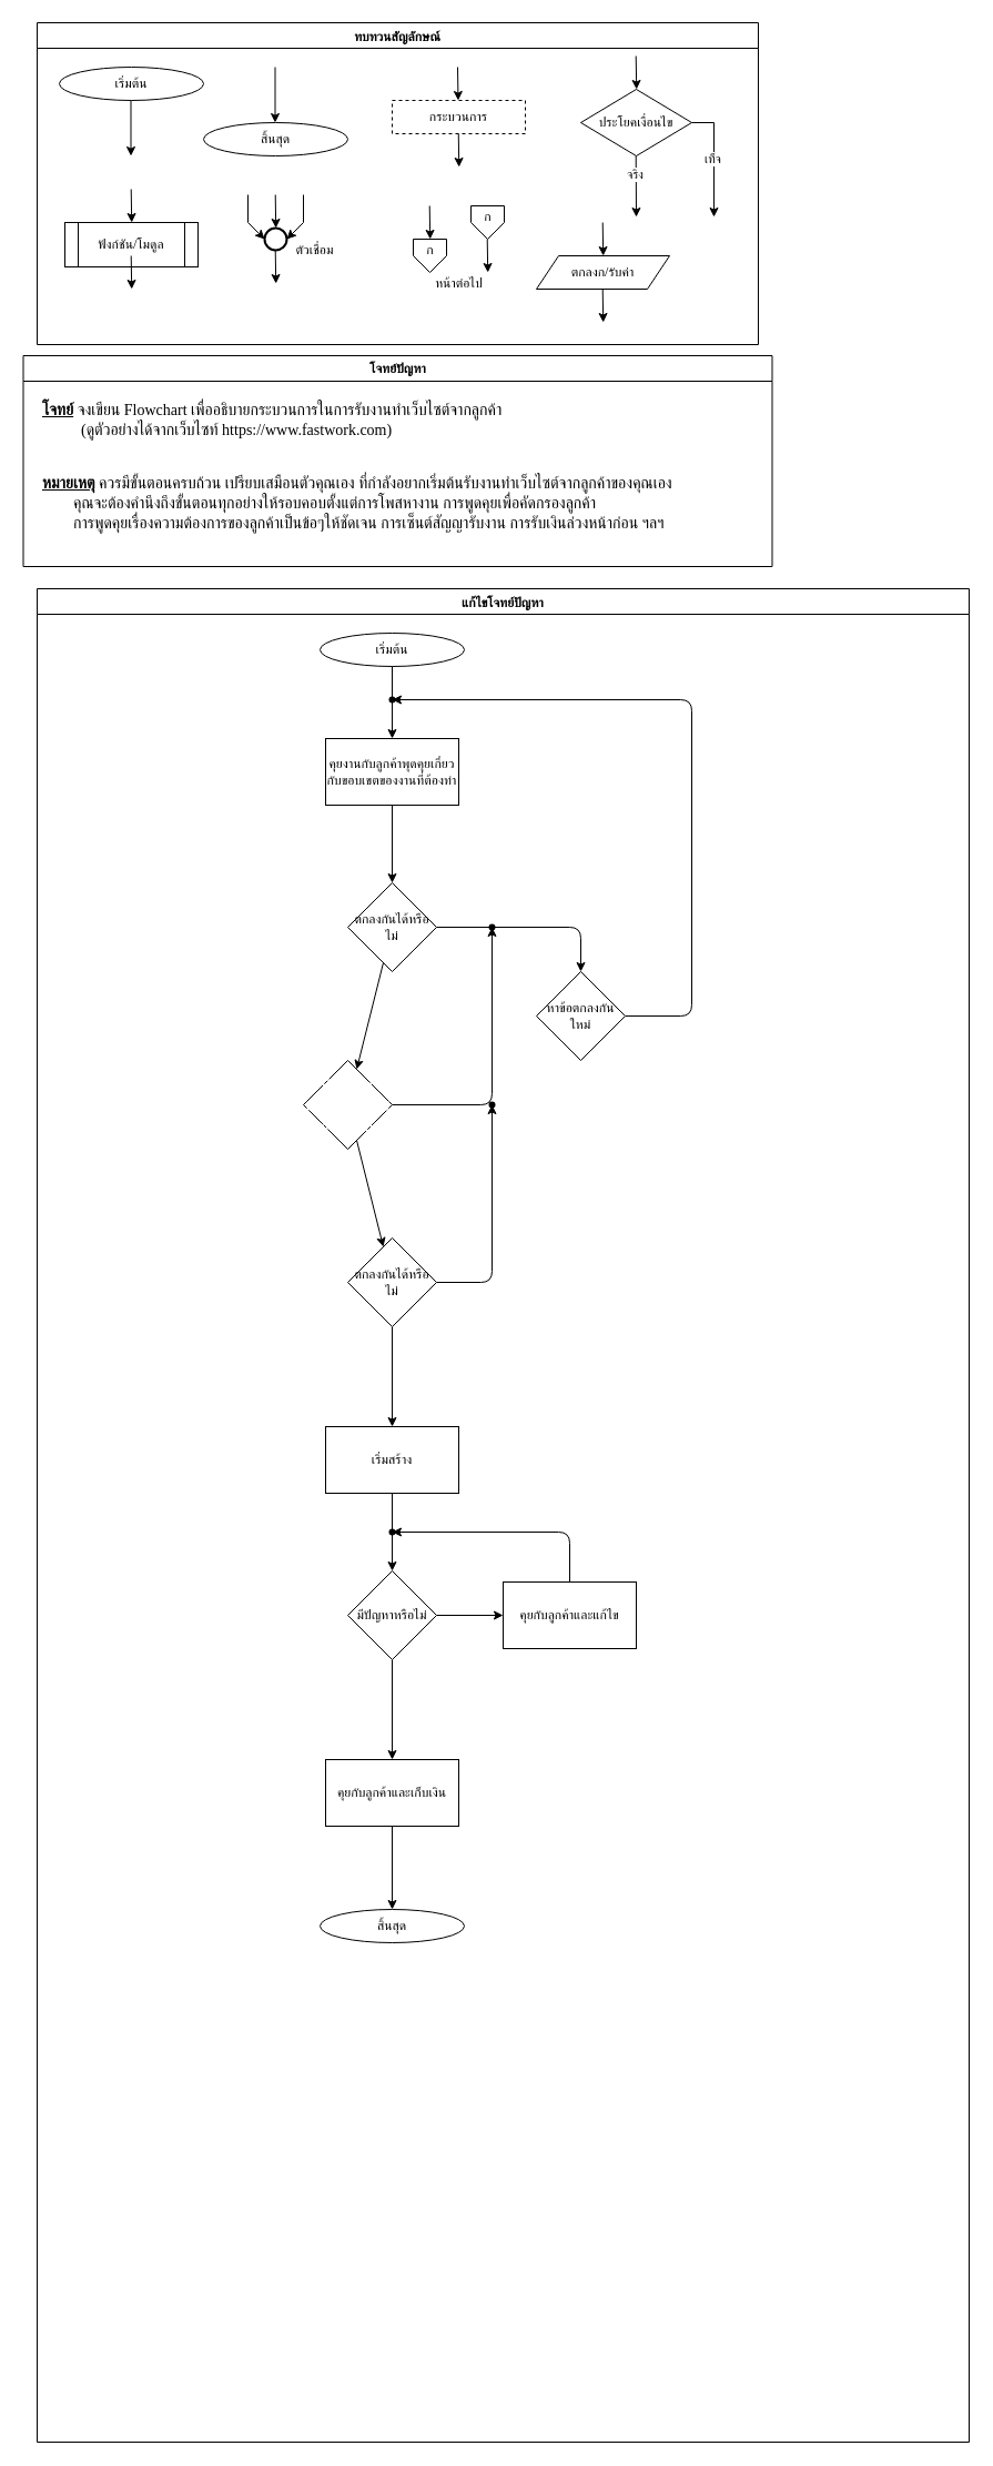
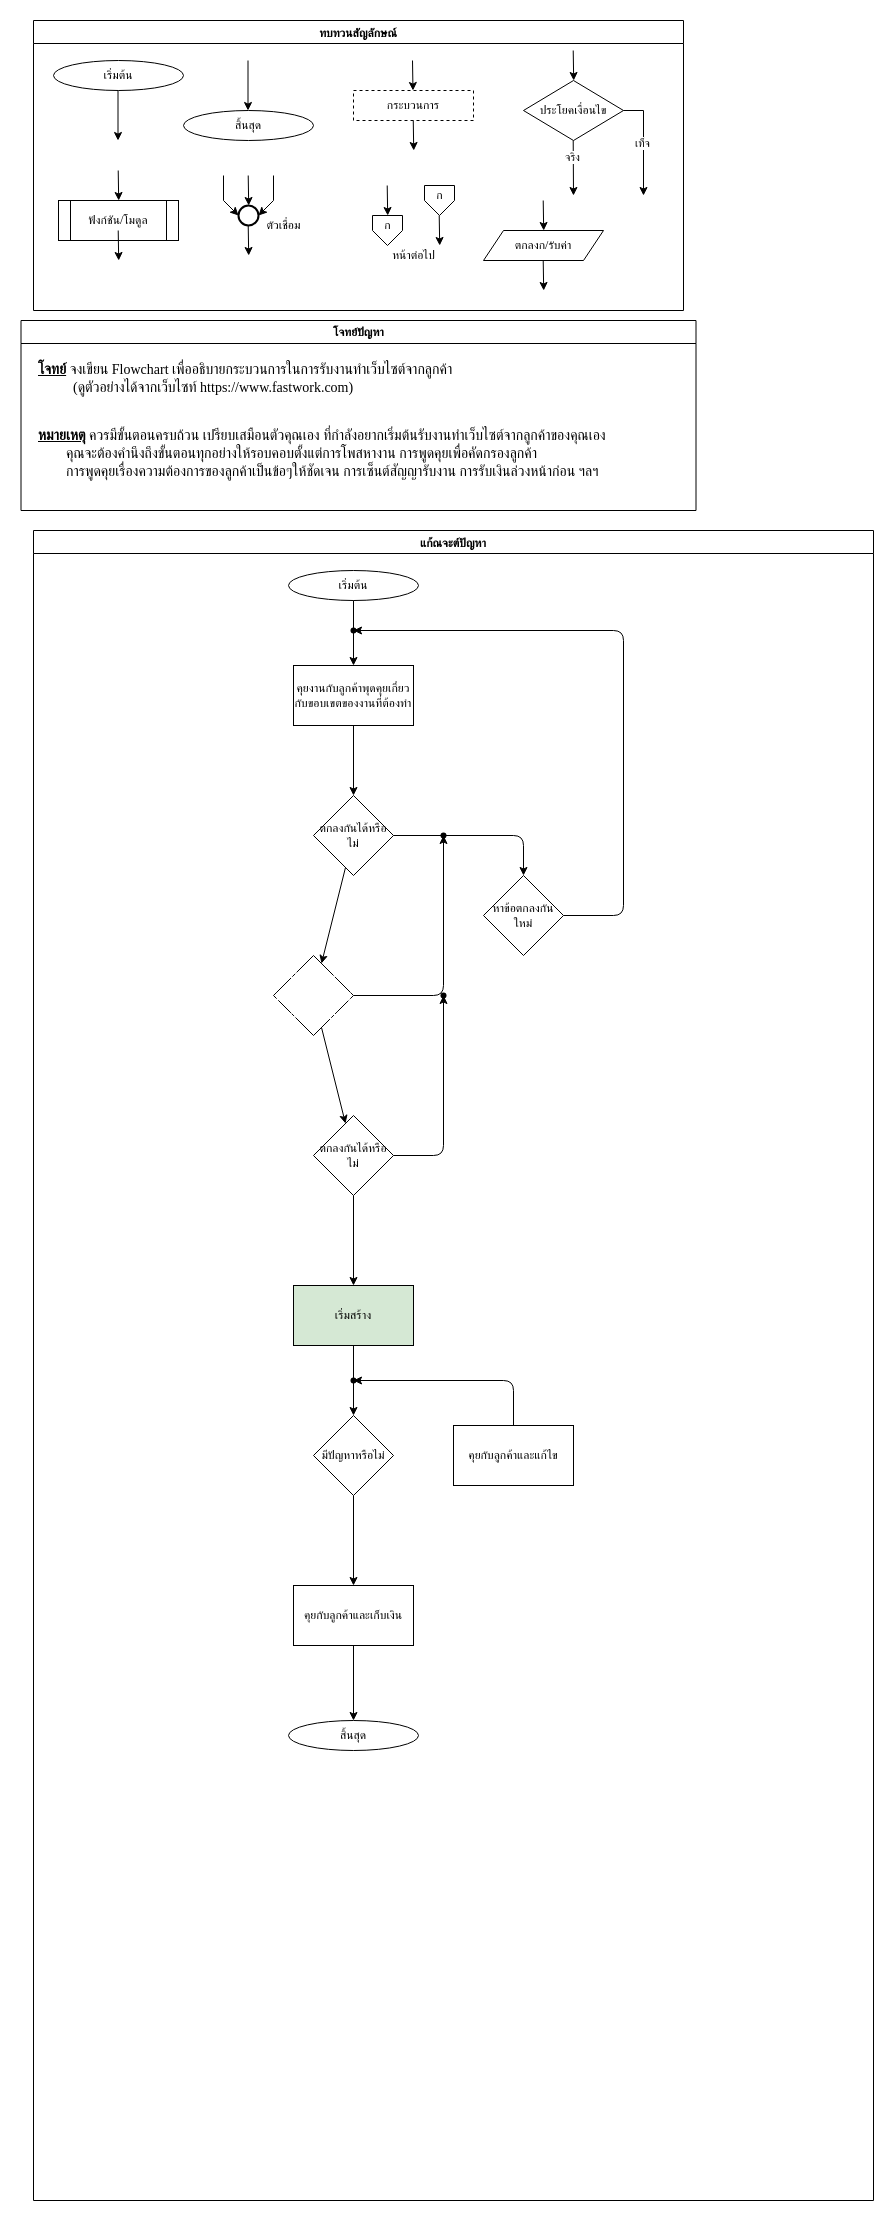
- <mxCell id="35" value="แก้ไขโจทย์ปัญหา" style="swimlane;fontFamily=Sarabun;fontSource=https%3A%2F%2Ffonts.googleapis.com%2Fcss%3Ffamily%3DSarabun;" parent="1" vertex="1"><mxGeometry x="33" y="530" width="840" height="1670" as="geometry" /></mxCell>
+ <mxCell id="35" value="แก้ณจะต์ปัญหา" style="swimlane;fontFamily=Sarabun;fontSource=https%3A%2F%2Ffonts.googleapis.com%2Fcss%3Ffamily%3DSarabun;" parent="1" vertex="1"><mxGeometry x="33" y="530" width="840" height="1670" as="geometry" /></mxCell>
- <mxCell id="51" value="เริ่มสร้าง" style="whiteSpace=wrap;html=1;" vertex="1" parent="35"><mxGeometry x="260" y="755" width="120" height="60" as="geometry" /></mxCell>
+ <mxCell id="51" value="เริ่มสร้าง" style="whiteSpace=wrap;html=1;fillColor=#d5e8d4;" vertex="1" parent="35"><mxGeometry x="260" y="755" width="120" height="60" as="geometry" /></mxCell>
- <mxCell id="53" value="" style="edgeStyle=none;html=1;fontColor=#FFFFFF;" edge="1" parent="35" source="54" target="58"><mxGeometry relative="1" as="geometry" /></mxCell>
